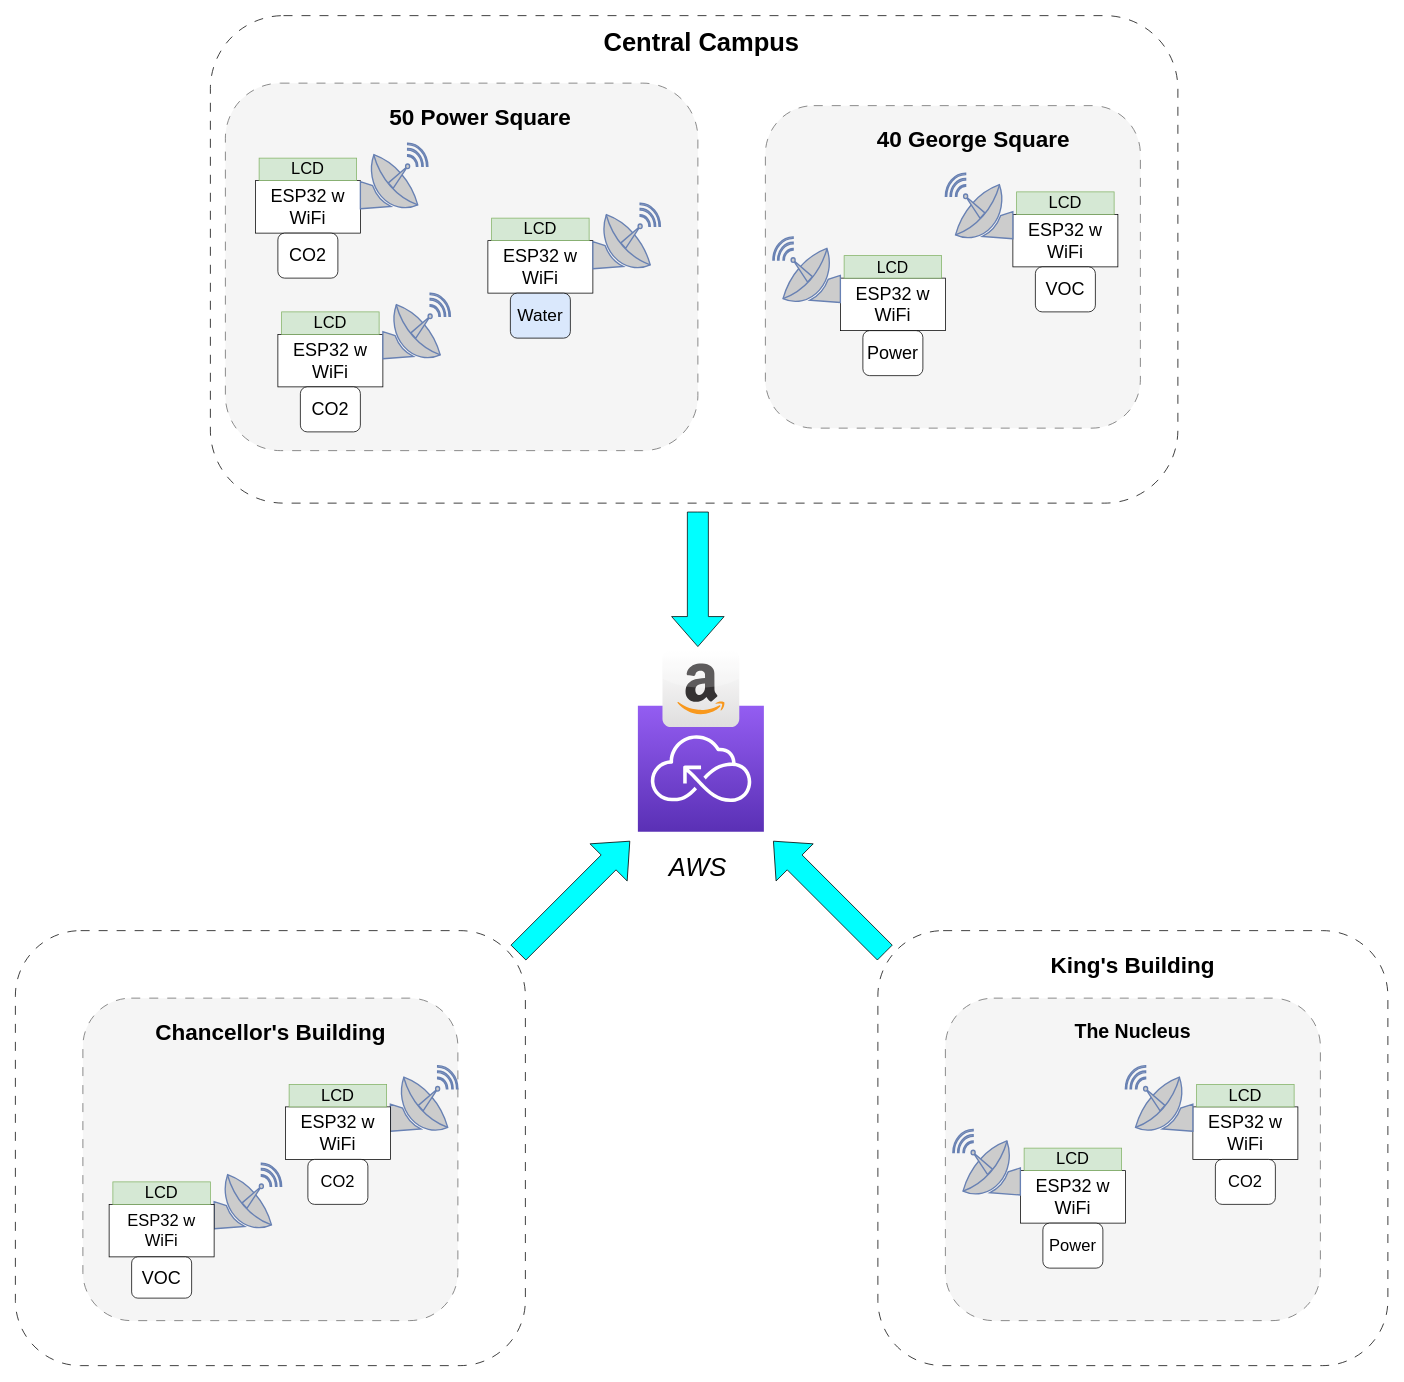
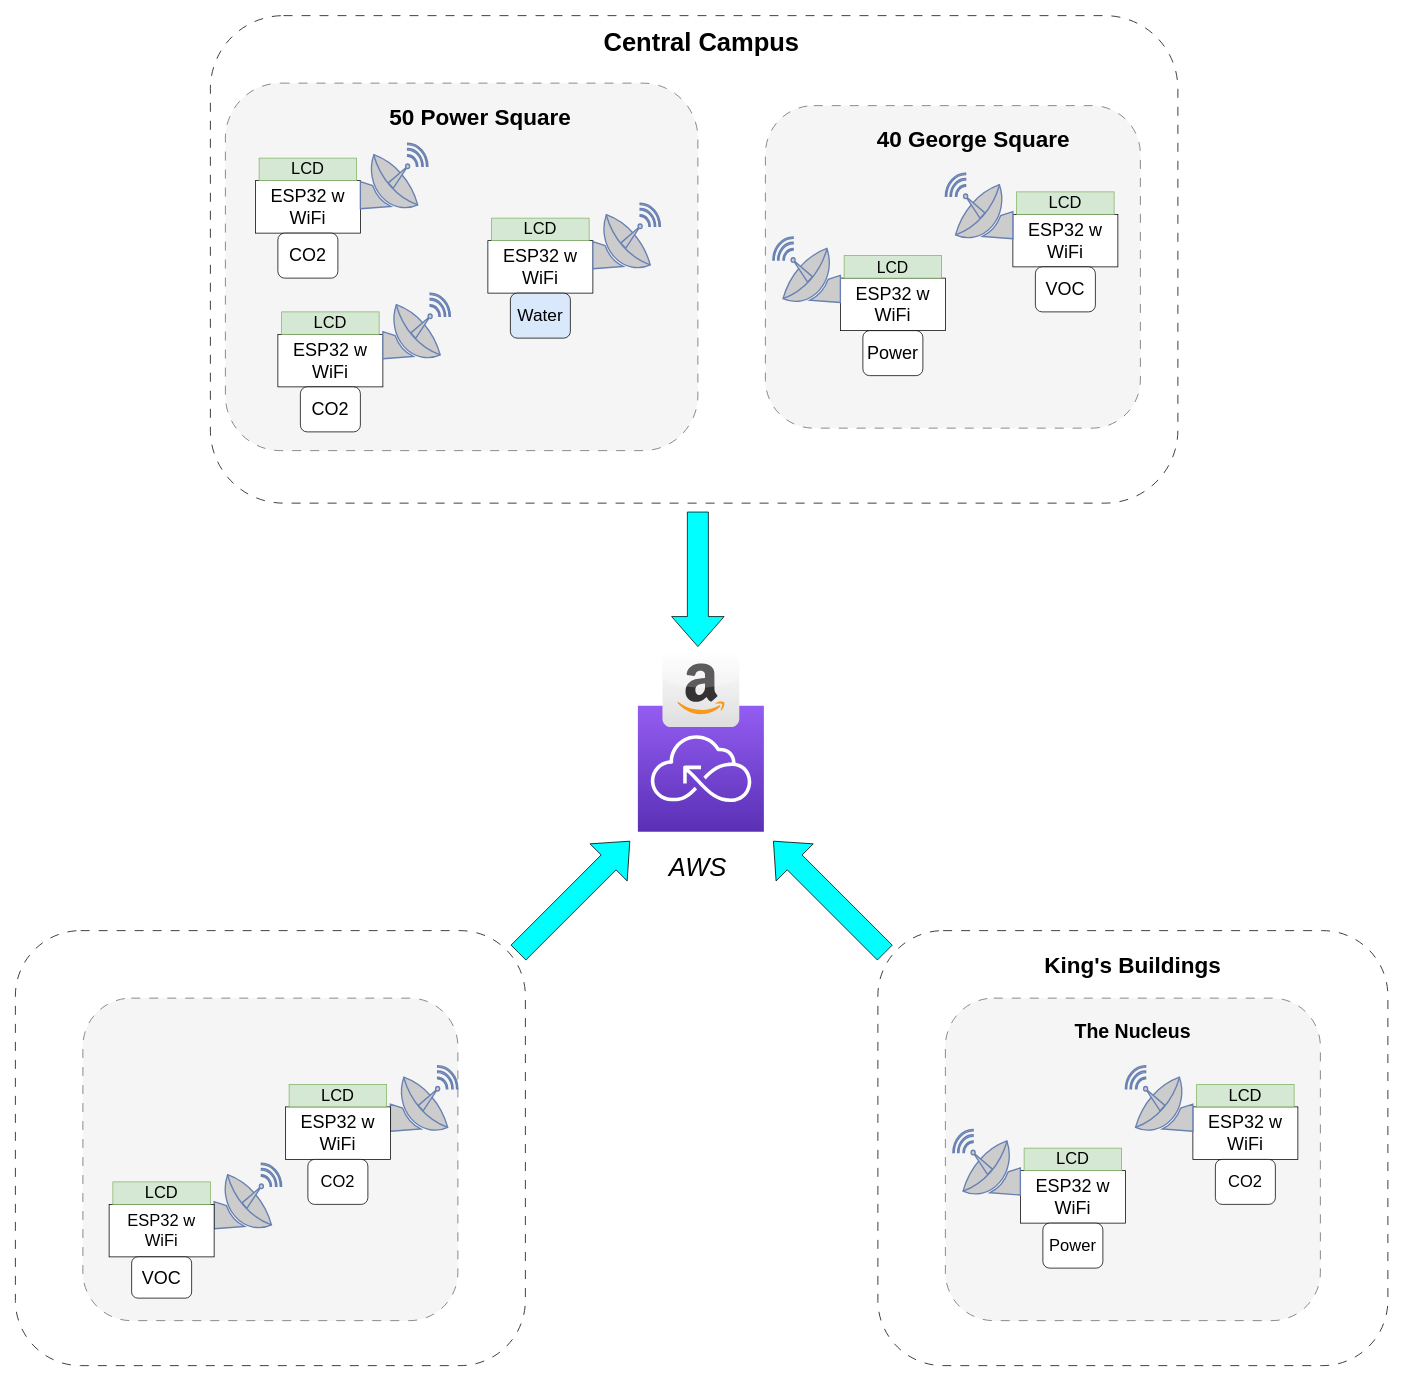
- <mxCell id="4" value="&lt;b&gt;&lt;font style=&quot;font-size: 30px;&quot;&gt;King's Building&lt;/font&gt;&lt;/b&gt;" style="text;html=1;strokeColor=none;fillColor=none;align=center;verticalAlign=middle;whiteSpace=wrap;rounded=0;fontSize=34;" vertex="1" parent="2"><mxGeometry x="195" y="30" width="290" height="30" as="geometry" /></mxCell>
+ <mxCell id="4" value="&lt;b&gt;&lt;font style=&quot;font-size: 30px;&quot;&gt;King's Buildings&lt;/font&gt;&lt;/b&gt;" style="text;html=1;strokeColor=none;fillColor=none;align=center;verticalAlign=middle;whiteSpace=wrap;rounded=0;fontSize=34;" vertex="1" parent="2"><mxGeometry x="195" y="30" width="290" height="30" as="geometry" /></mxCell>
- <mxCell id="49" value="&lt;font size=&quot;1&quot; style=&quot;&quot;&gt;&lt;b style=&quot;font-size: 30px;&quot;&gt;Chancellor's Building&lt;/b&gt;&lt;/font&gt;" style="text;html=1;strokeColor=none;fillColor=none;align=center;verticalAlign=middle;whiteSpace=wrap;rounded=0;fontSize=14;" vertex="1" parent="47"><mxGeometry x="87.5" y="20" width="325" height="50" as="geometry" /></mxCell>
